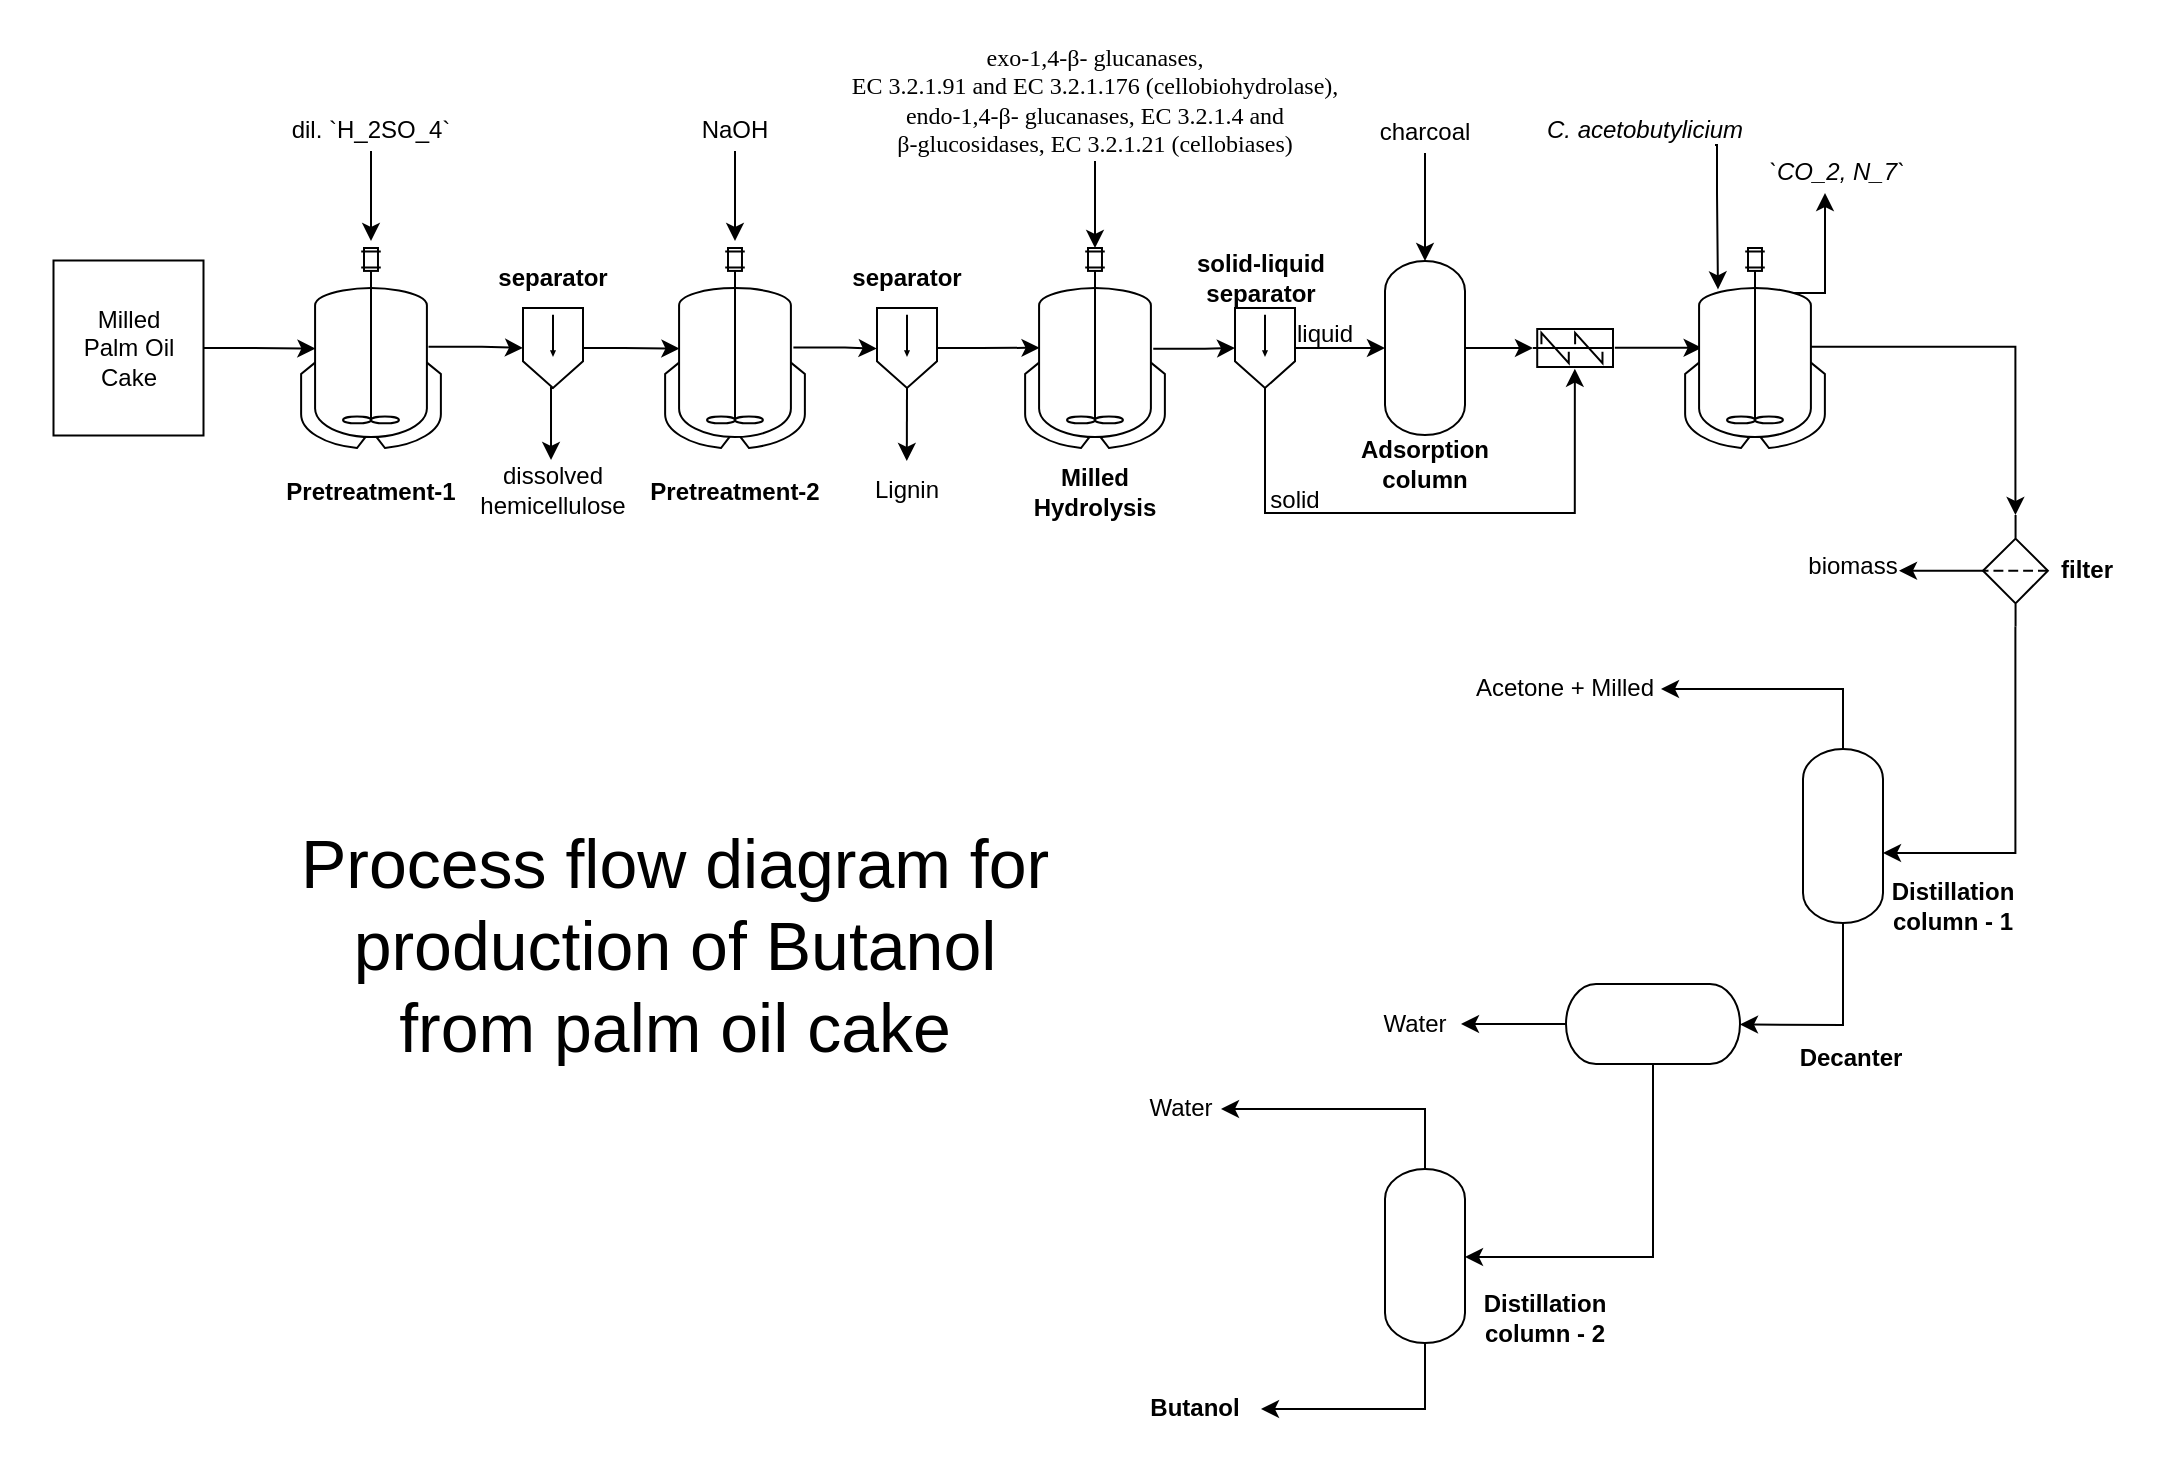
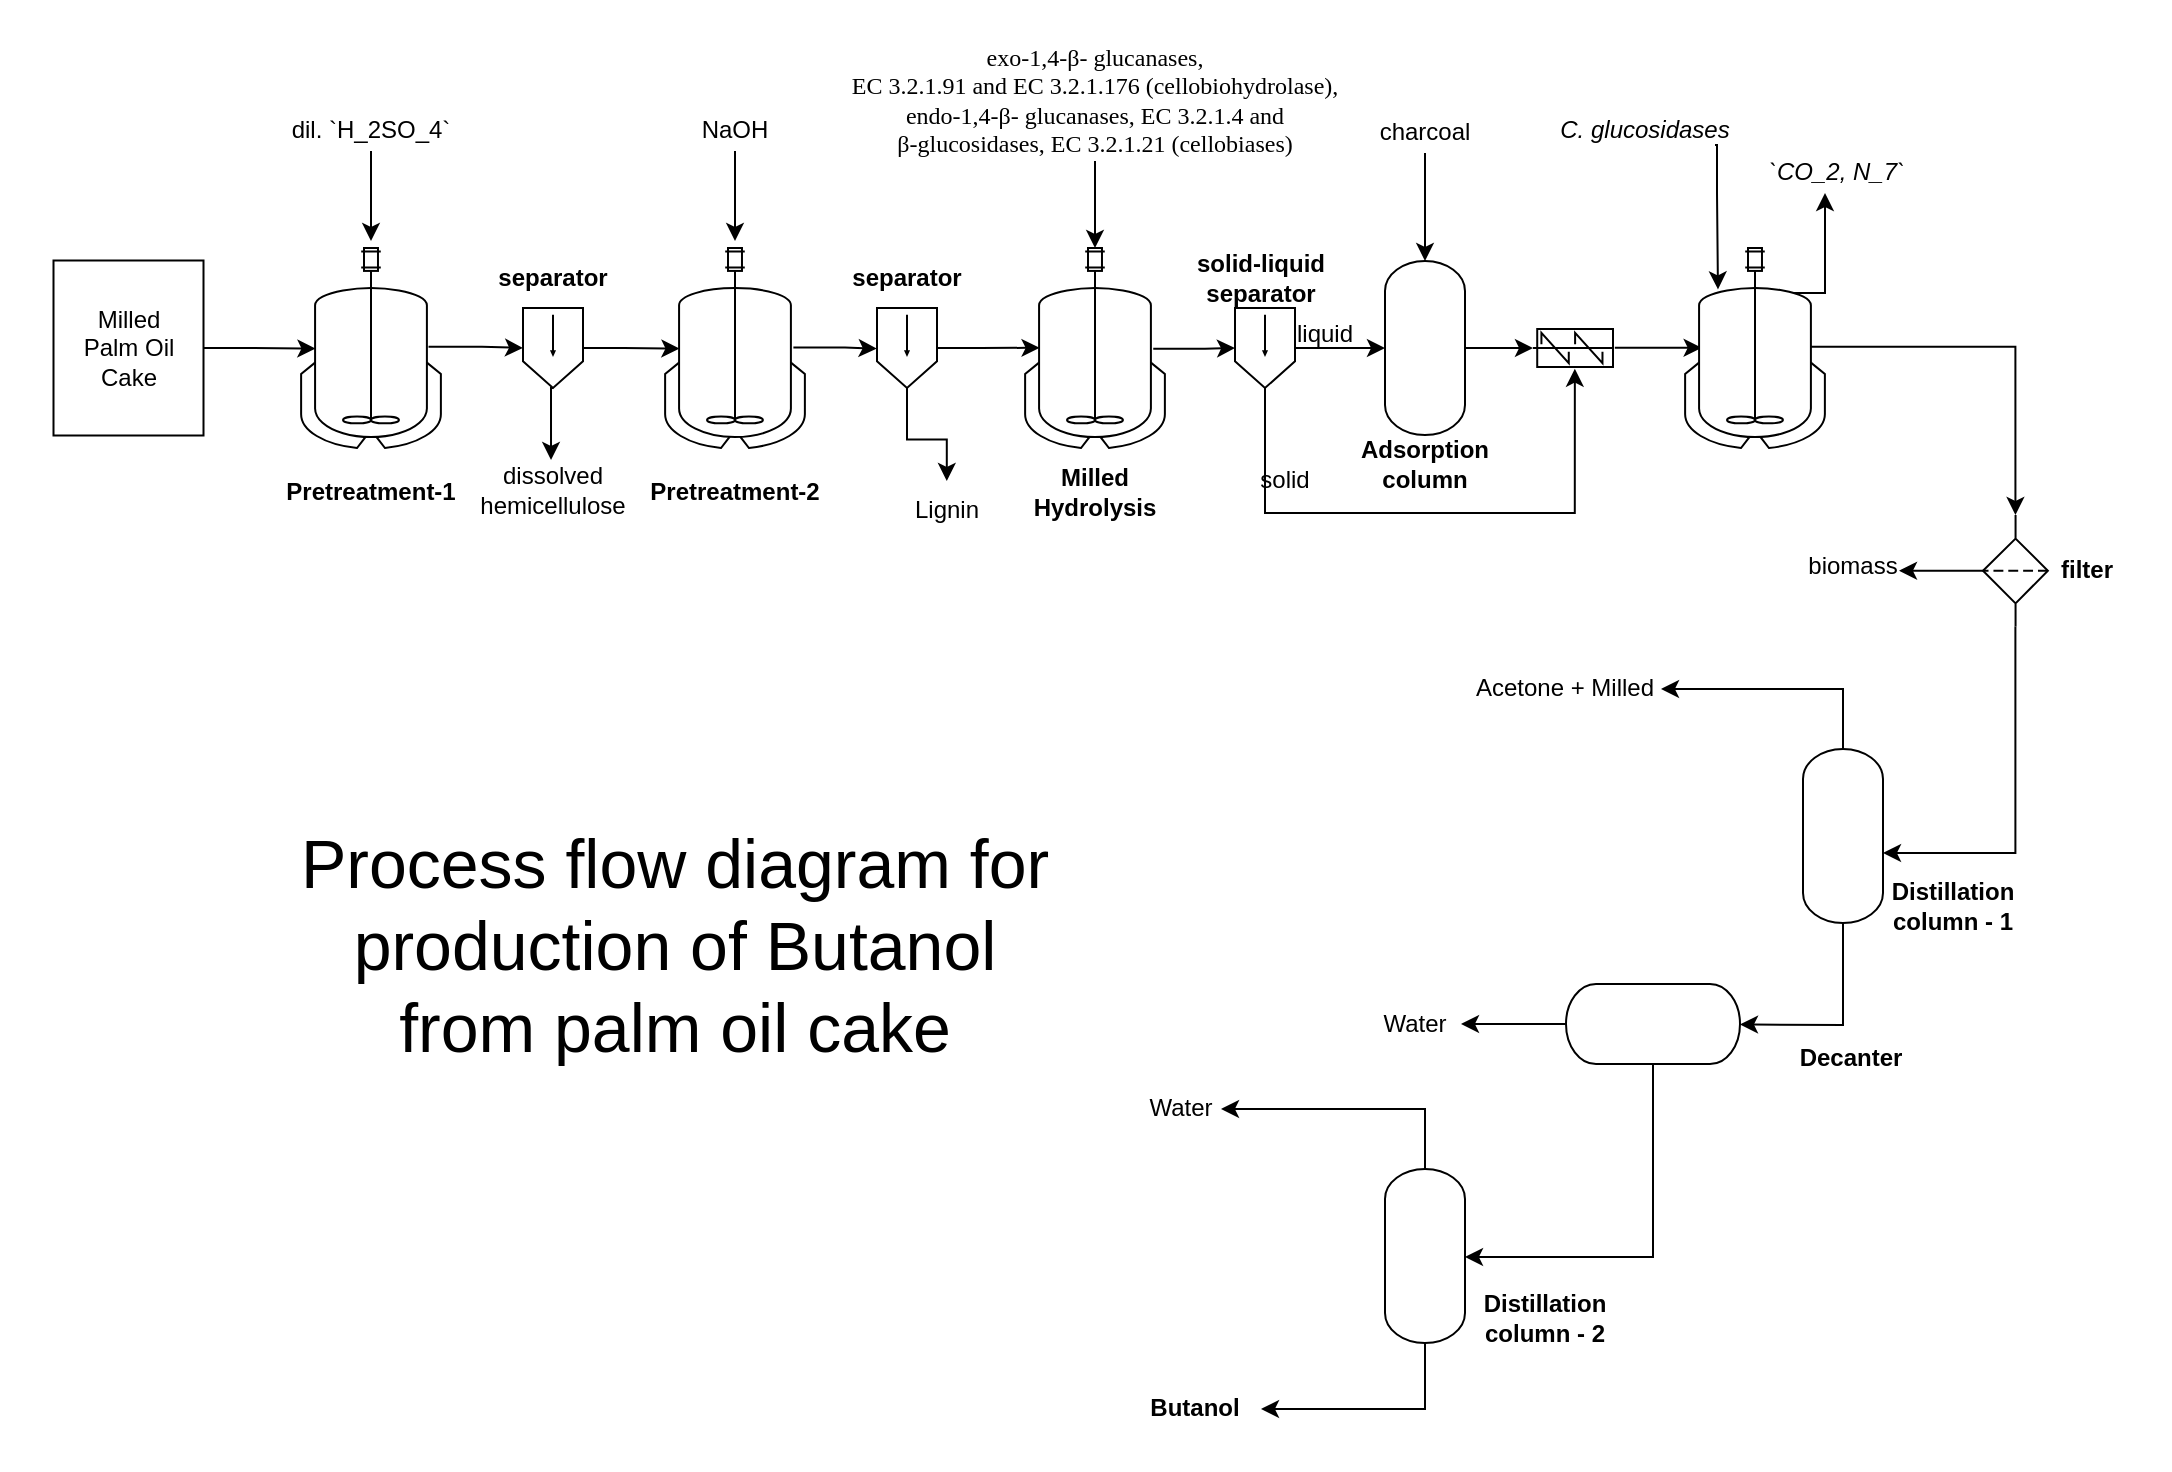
- <mxCell id="47" value="&lt;i&gt;&lt;font style=&quot;font-size: 12px&quot;&gt;C. acetobutylicium&lt;/font&gt;&lt;/i&gt;" style="text;html=1;align=center;verticalAlign=middle;resizable=0;points=[];autosize=1;strokeColor=none;fillColor=none;fontSize=10;" parent="1" vertex="1"><mxGeometry x="767" y="55" width="110" height="20" as="geometry" /></mxCell>
+ <mxCell id="47" value="&lt;i&gt;&lt;font style=&quot;font-size: 12px&quot;&gt;C. glucosidases&lt;/font&gt;&lt;/i&gt;" style="text;html=1;align=center;verticalAlign=middle;resizable=0;points=[];autosize=1;strokeColor=none;fillColor=none;fontSize=10;" parent="1" vertex="1"><mxGeometry x="767" y="55" width="110" height="20" as="geometry" /></mxCell>
- <mxCell id="19" value="&lt;font style=&quot;font-size: 12px&quot;&gt;Lignin&lt;/font&gt;" style="text;html=1;align=center;verticalAlign=middle;resizable=0;points=[];autosize=1;strokeColor=none;fillColor=none;fontSize=10;" parent="1" vertex="1"><mxGeometry x="428" y="235" width="50" height="20" as="geometry" /></mxCell>
+ <mxCell id="19" value="&lt;font style=&quot;font-size: 12px&quot;&gt;Lignin&lt;/font&gt;" style="text;html=1;align=center;verticalAlign=middle;resizable=0;points=[];autosize=1;strokeColor=none;fillColor=none;fontSize=10;" parent="1" vertex="1"><mxGeometry x="448" y="245" width="50" height="20" as="geometry" /></mxCell>
- <mxCell id="41" value="&lt;font style=&quot;font-size: 12px&quot;&gt;solid&lt;/font&gt;" style="text;html=1;align=center;verticalAlign=middle;resizable=0;points=[];autosize=1;strokeColor=none;fillColor=none;fontSize=10;" parent="1" vertex="1"><mxGeometry x="627" y="240" width="40" height="20" as="geometry" /></mxCell>
+ <mxCell id="41" value="&lt;font style=&quot;font-size: 12px&quot;&gt;solid&lt;/font&gt;" style="text;html=1;align=center;verticalAlign=middle;resizable=0;points=[];autosize=1;strokeColor=none;fillColor=none;fontSize=10;" parent="1" vertex="1"><mxGeometry x="622" y="230" width="40" height="20" as="geometry" /></mxCell>
